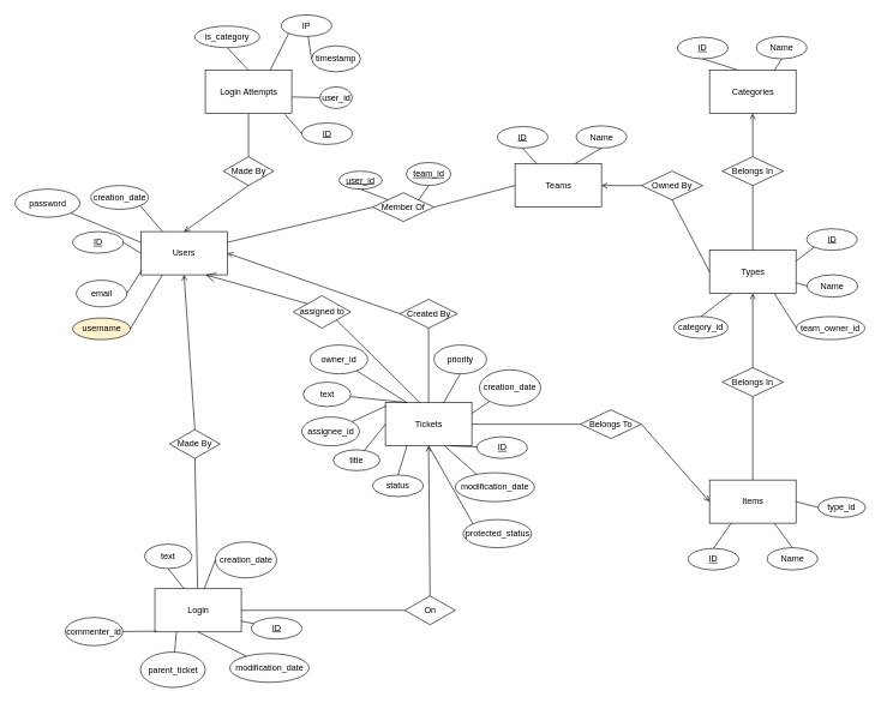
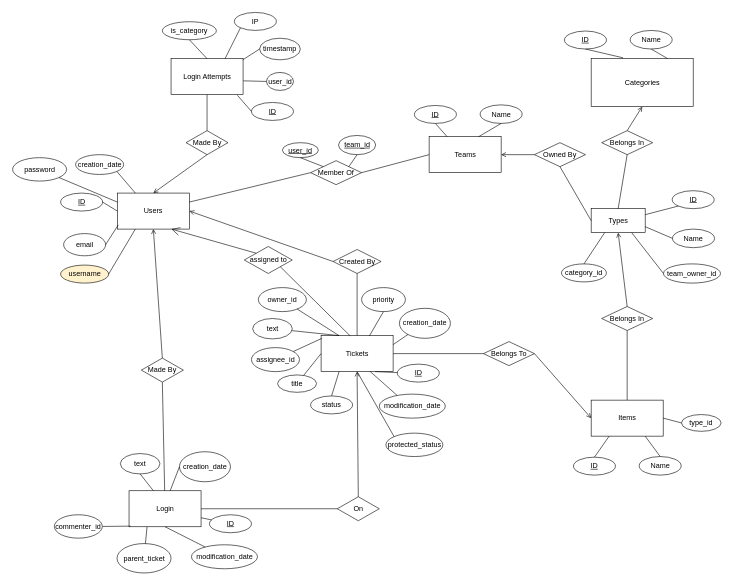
- <mxCell id="64" value="" style="endArrow=none;html=1;exitX=0;exitY=0.5;exitDx=0;exitDy=0;" parent="1" source="58" target="57" edge="1"><mxGeometry width="50" height="50" relative="1" as="geometry"><mxPoint x="450" y="890" as="sourcePoint" /><mxPoint x="500" y="840" as="targetPoint" /></mxGeometry></mxCell>
+ <mxCell id="64" value="" style="endArrow=none;html=1;entryX=0.996;entryY=0.033;entryDx=0;entryDy=0;entryPerimeter=0;exitX=0;exitY=0.5;exitDx=0;exitDy=0;" parent="1" source="58" target="11" edge="1"><mxGeometry width="50" height="50" relative="1" as="geometry"><mxPoint x="450" y="890" as="sourcePoint" /><mxPoint x="500" y="840" as="targetPoint" /></mxGeometry></mxCell>
- <mxCell id="5" value="Categories" style="rounded=0;whiteSpace=wrap;html=1;" parent="1" vertex="1"><mxGeometry x="984.5" y="97" width="120" height="60" as="geometry" /></mxCell>
+ <mxCell id="5" value="Categories" style="rounded=0;whiteSpace=wrap;html=1;" parent="1" vertex="1"><mxGeometry x="984.5" y="97" width="170" height="80" as="geometry" /></mxCell>
- <mxCell id="7" value="Types" style="rounded=0;whiteSpace=wrap;html=1;" parent="1" vertex="1"><mxGeometry x="984.5" y="347" width="120" height="60" as="geometry" /></mxCell>
+ <mxCell id="7" value="Types" style="rounded=0;whiteSpace=wrap;html=1;" parent="1" vertex="1"><mxGeometry x="984.5" y="347" width="90" height="40" as="geometry" /></mxCell>
